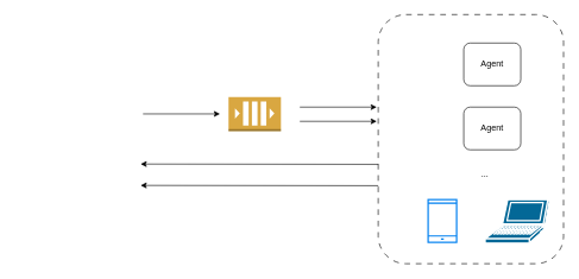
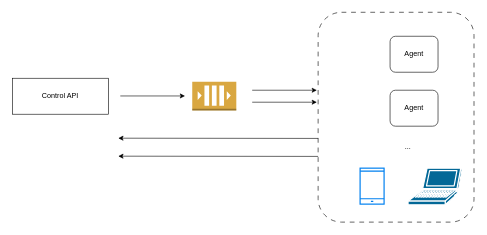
+ <mxCell id="3" value="Control API" style="rounded=0;whiteSpace=wrap;html=1;" parent="1" vertex="1"><mxGeometry x="20" y="130" width="160" height="60" as="geometry" /></mxCell>
